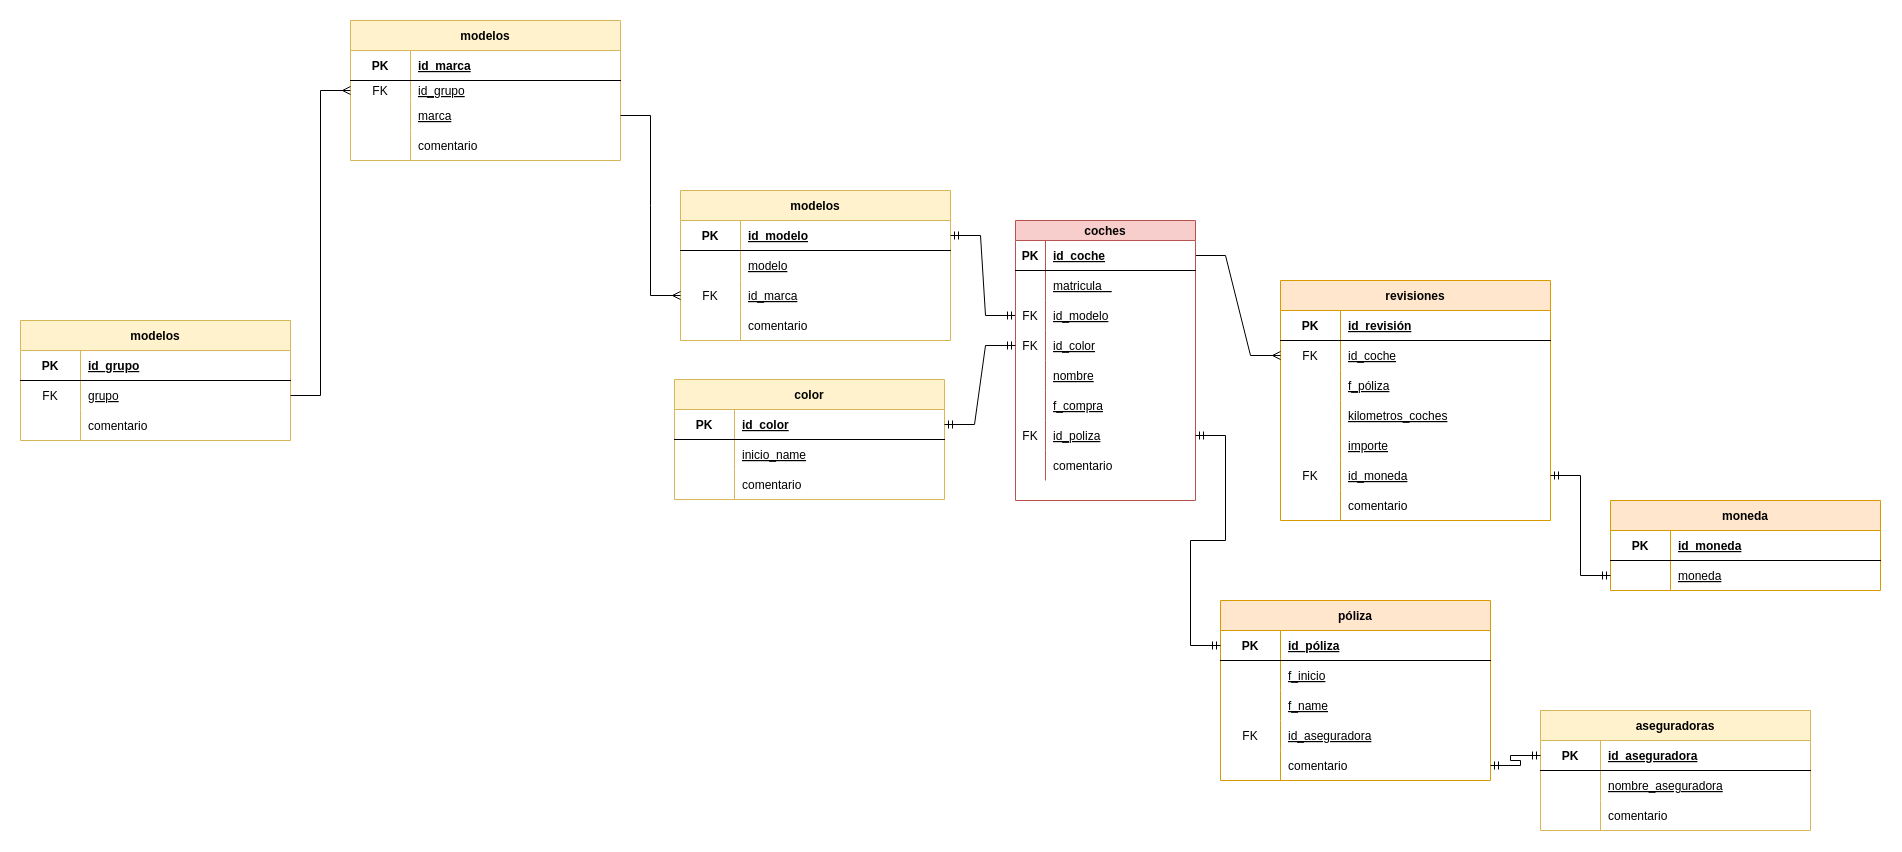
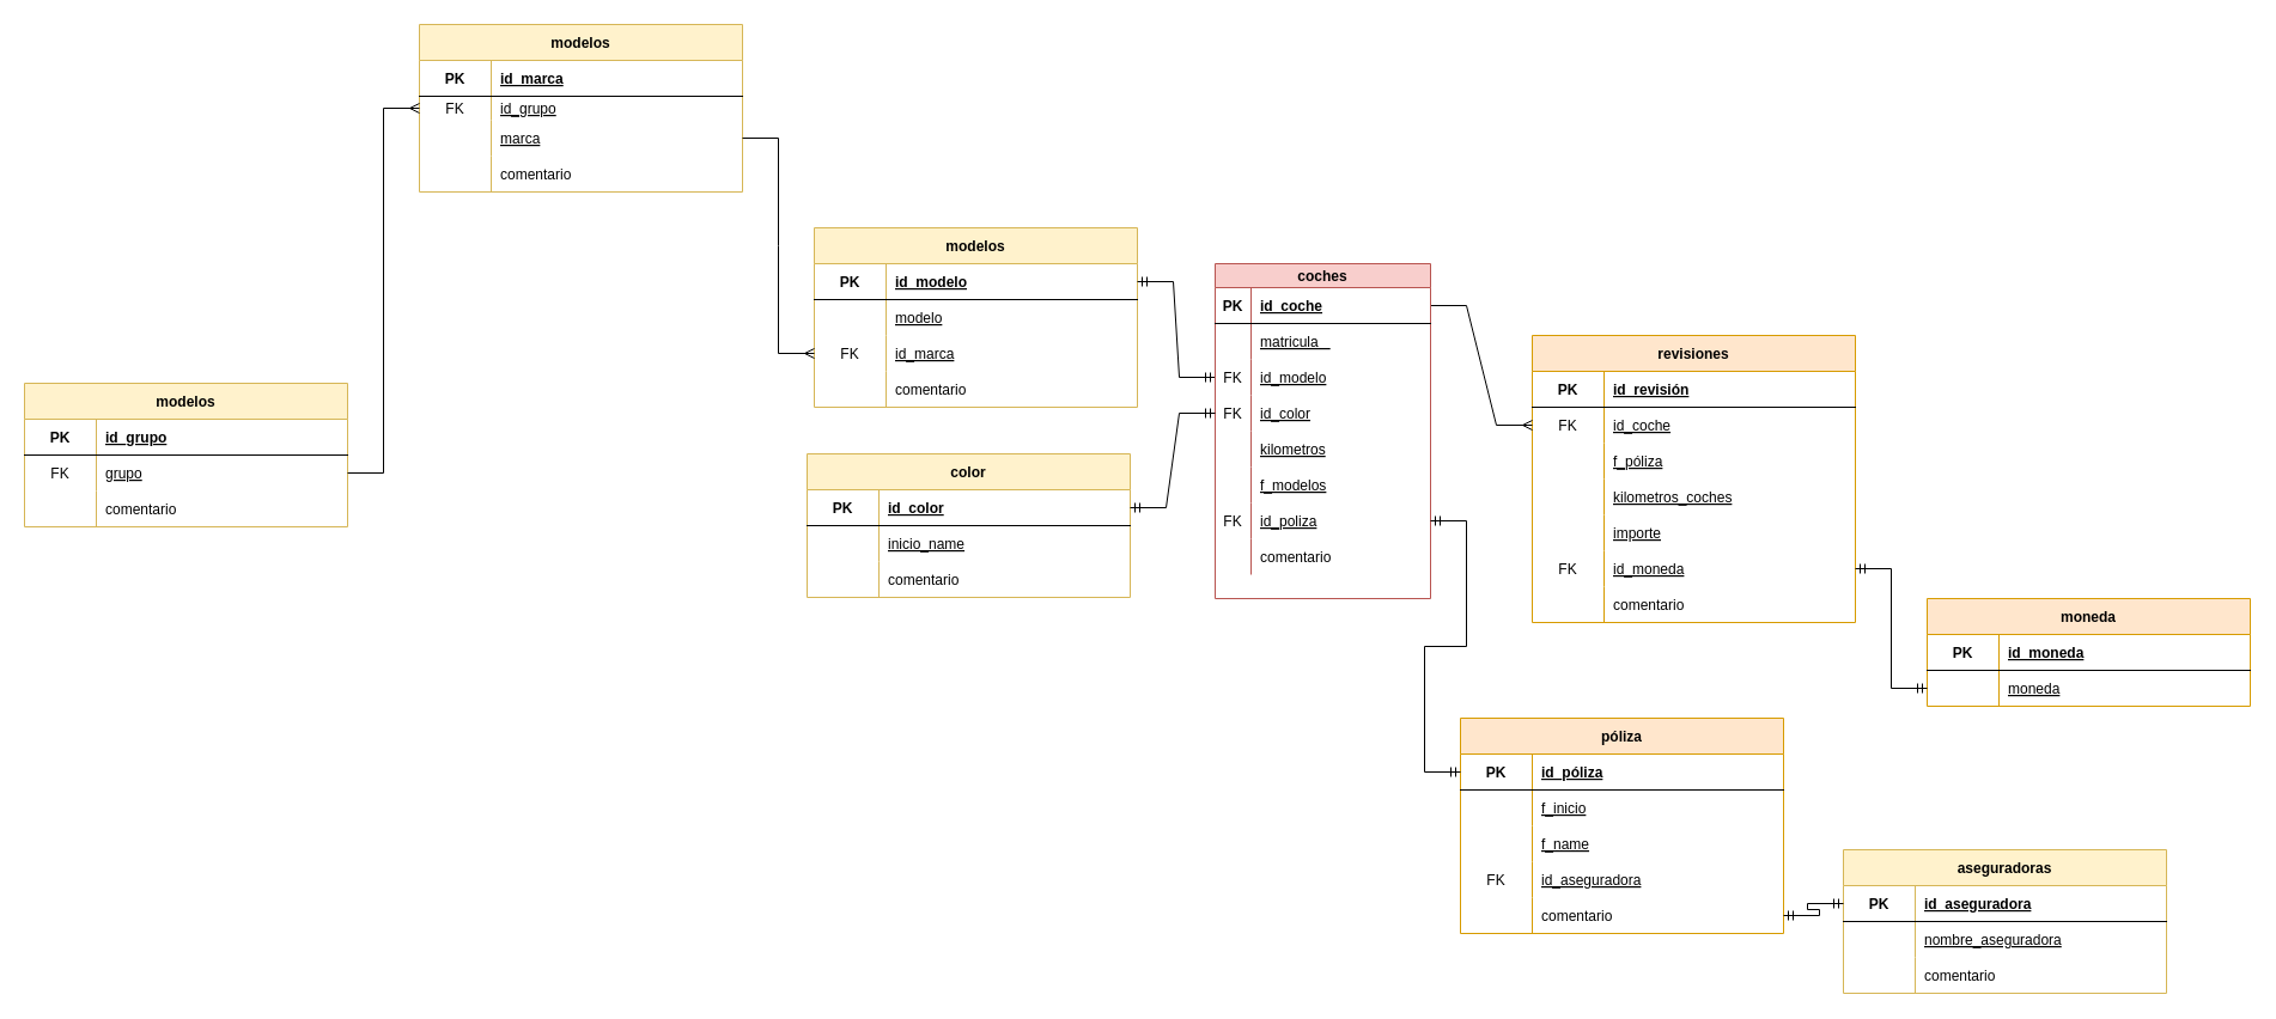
- <mxCell id="101" value="nombre" style="shape=partialRectangle;connectable=0;fillColor=none;top=0;left=0;bottom=0;right=0;align=left;spacingLeft=6;overflow=hidden;fontStyle=4" parent="99" vertex="1"><mxGeometry x="30" width="150" height="30" as="geometry"><mxRectangle width="150" height="30" as="alternateBounds" /></mxGeometry></mxCell>
+ <mxCell id="101" value="kilometros" style="shape=partialRectangle;connectable=0;fillColor=none;top=0;left=0;bottom=0;right=0;align=left;spacingLeft=6;overflow=hidden;fontStyle=4" parent="99" vertex="1"><mxGeometry x="30" width="150" height="30" as="geometry"><mxRectangle width="150" height="30" as="alternateBounds" /></mxGeometry></mxCell>
- <mxCell id="104" value="f_compra" style="shape=partialRectangle;connectable=0;fillColor=none;top=0;left=0;bottom=0;right=0;align=left;spacingLeft=6;overflow=hidden;fontStyle=4" parent="102" vertex="1"><mxGeometry x="30" width="150" height="30" as="geometry"><mxRectangle width="150" height="30" as="alternateBounds" /></mxGeometry></mxCell>
+ <mxCell id="104" value="f_modelos" style="shape=partialRectangle;connectable=0;fillColor=none;top=0;left=0;bottom=0;right=0;align=left;spacingLeft=6;overflow=hidden;fontStyle=4" parent="102" vertex="1"><mxGeometry x="30" width="150" height="30" as="geometry"><mxRectangle width="150" height="30" as="alternateBounds" /></mxGeometry></mxCell>
